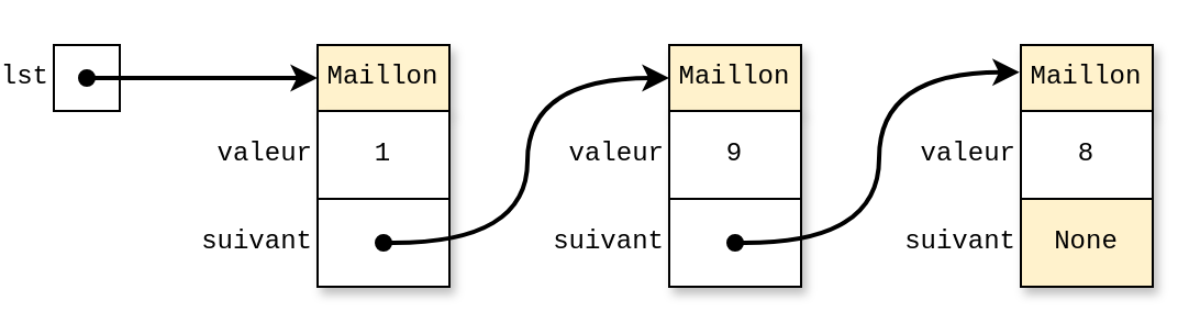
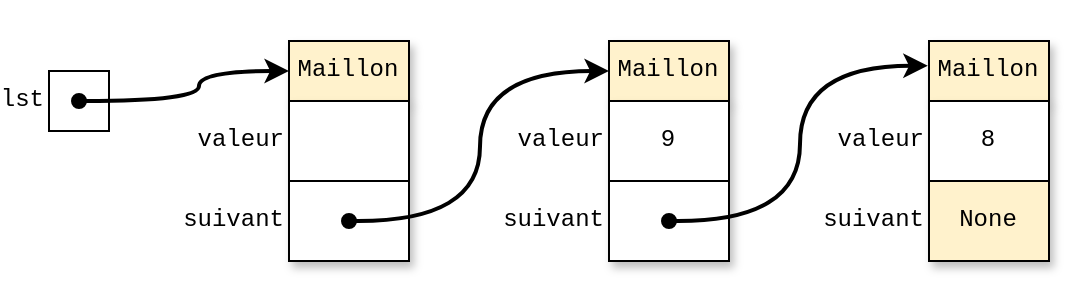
- <mxCell id="25" value="lst" style="rounded=0;whiteSpace=wrap;html=1;shadow=0;strokeColor=#000000;labelPosition=left;verticalLabelPosition=middle;align=right;verticalAlign=middle;fontFamily=Courier New;" parent="1" vertex="1"><mxGeometry x="20" y="20" width="30" height="30" as="geometry" /></mxCell>
+ <mxCell id="25" value="lst" style="rounded=0;whiteSpace=wrap;html=1;shadow=0;strokeColor=#000000;labelPosition=left;verticalLabelPosition=middle;align=right;verticalAlign=middle;fontFamily=Courier New;" parent="1" vertex="1"><mxGeometry x="20" y="35" width="30" height="30" as="geometry" /></mxCell>
- <mxCell id="7" value="1" style="rounded=0;whiteSpace=wrap;html=1;shadow=0;strokeColor=#000000;fontFamily=Courier New;" parent="2" vertex="1"><mxGeometry x="50" y="30" width="60" height="40" as="geometry" /></mxCell>
